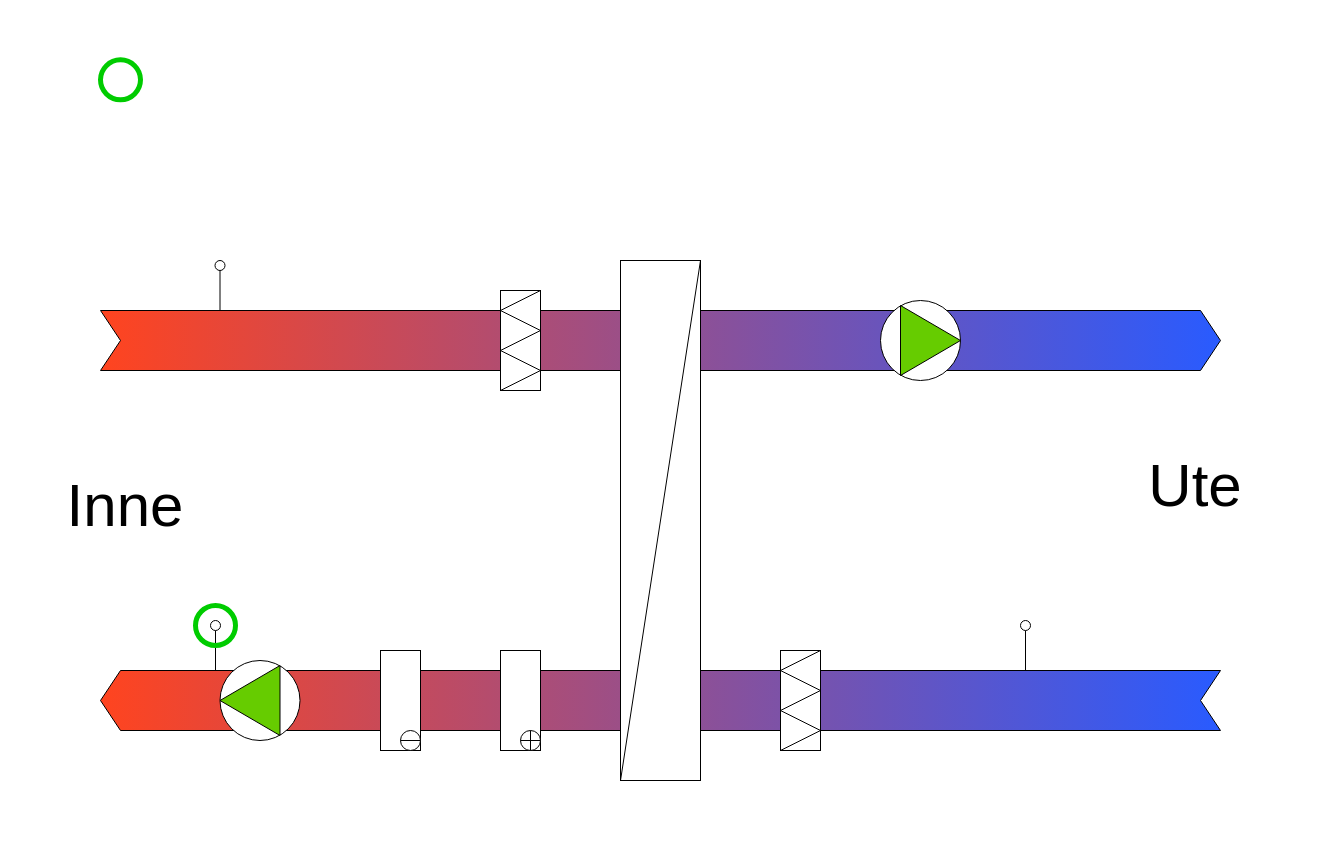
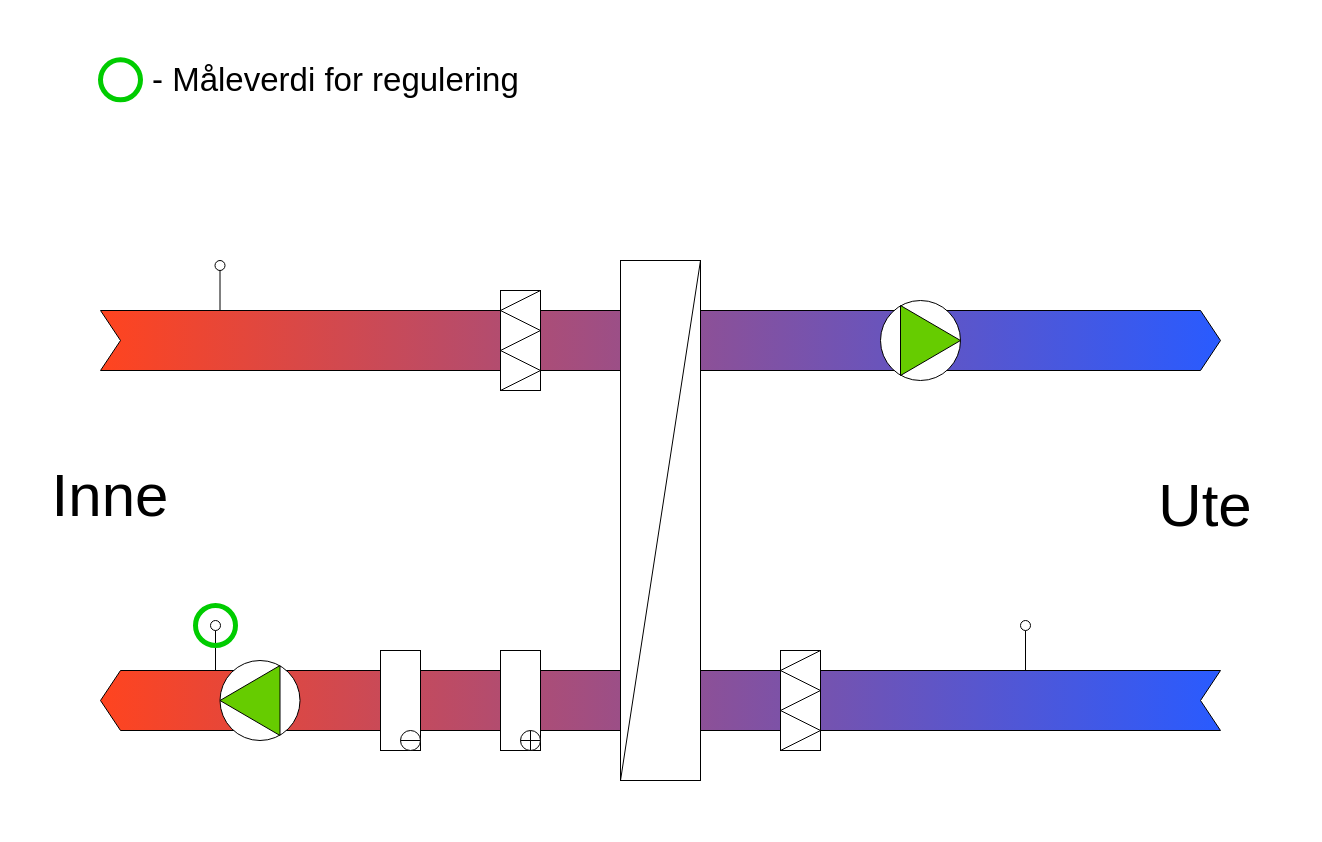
+ <mxCell id="46" value="- Måleverdi for regulering" style="text;html=1;strokeColor=none;fillColor=none;align=left;verticalAlign=middle;whiteSpace=wrap;rounded=0;fontSize=33;" vertex="1" parent="44"><mxGeometry x="50" width="500" height="40" as="geometry" /></mxCell>
- <mxCell id="41" value="Ute" style="text;html=1;strokeColor=none;fillColor=none;align=center;verticalAlign=middle;whiteSpace=wrap;rounded=0;fontSize=60;" vertex="1" parent="1"><mxGeometry x="1130" y="460" width="130" height="50" as="geometry" /></mxCell>
+ <mxCell id="41" value="Ute" style="text;html=1;strokeColor=none;fillColor=none;align=center;verticalAlign=middle;whiteSpace=wrap;rounded=0;fontSize=60;" vertex="1" parent="1"><mxGeometry x="1140" y="480" width="130" height="50" as="geometry" /></mxCell>
- <mxCell id="42" value="Inne" style="text;html=1;strokeColor=none;fillColor=none;align=center;verticalAlign=middle;whiteSpace=wrap;rounded=0;fontSize=60;direction=south;" vertex="1" parent="1"><mxGeometry x="60" y="480" width="130" height="50" as="geometry" /></mxCell>
+ <mxCell id="42" value="Inne" style="text;html=1;strokeColor=none;fillColor=none;align=center;verticalAlign=middle;whiteSpace=wrap;rounded=0;fontSize=60;direction=south;" vertex="1" parent="1"><mxGeometry x="45" y="470" width="130" height="50" as="geometry" /></mxCell>
